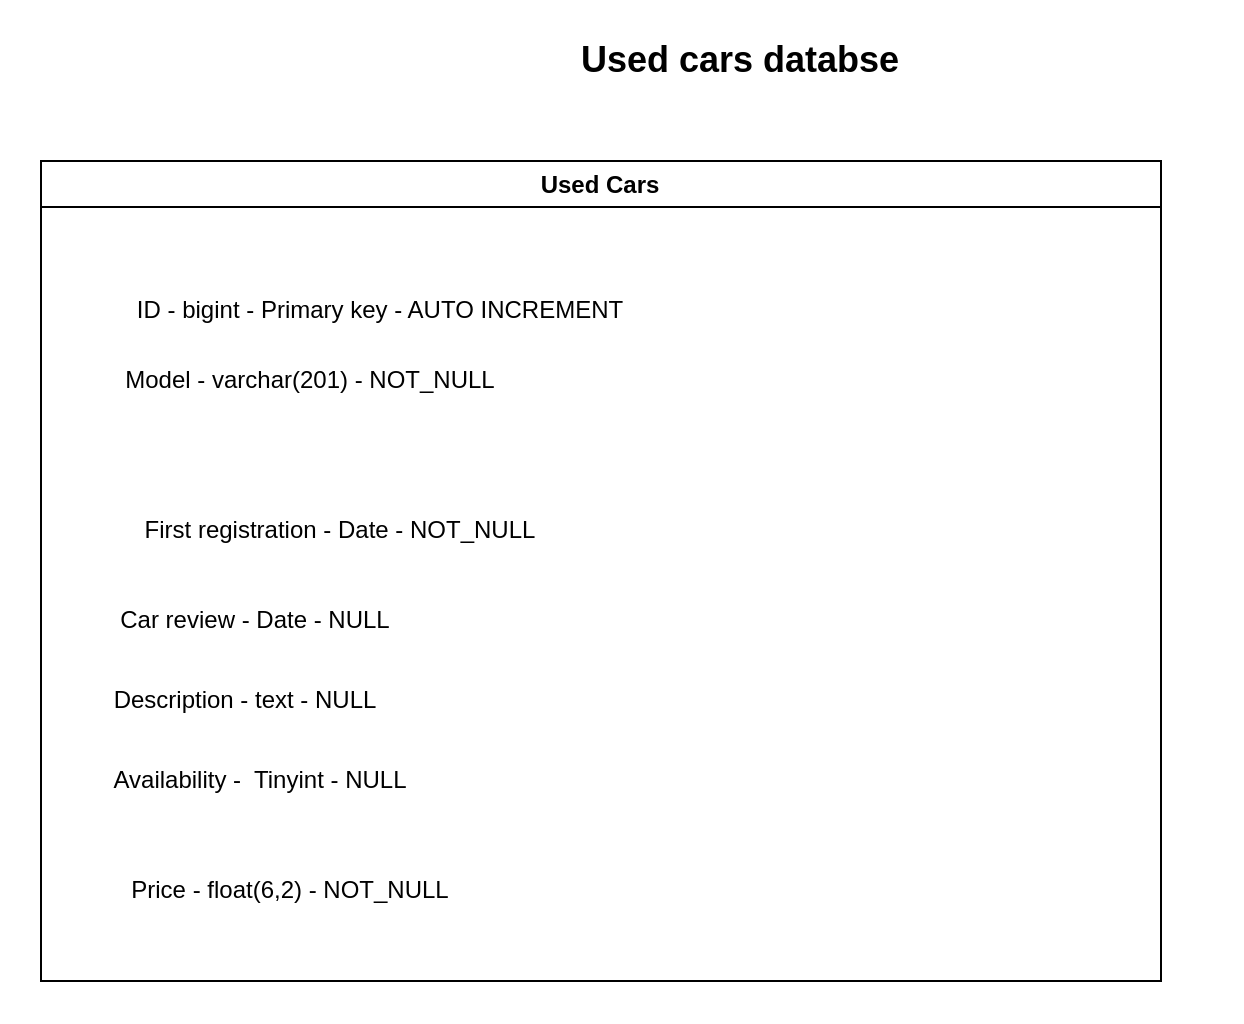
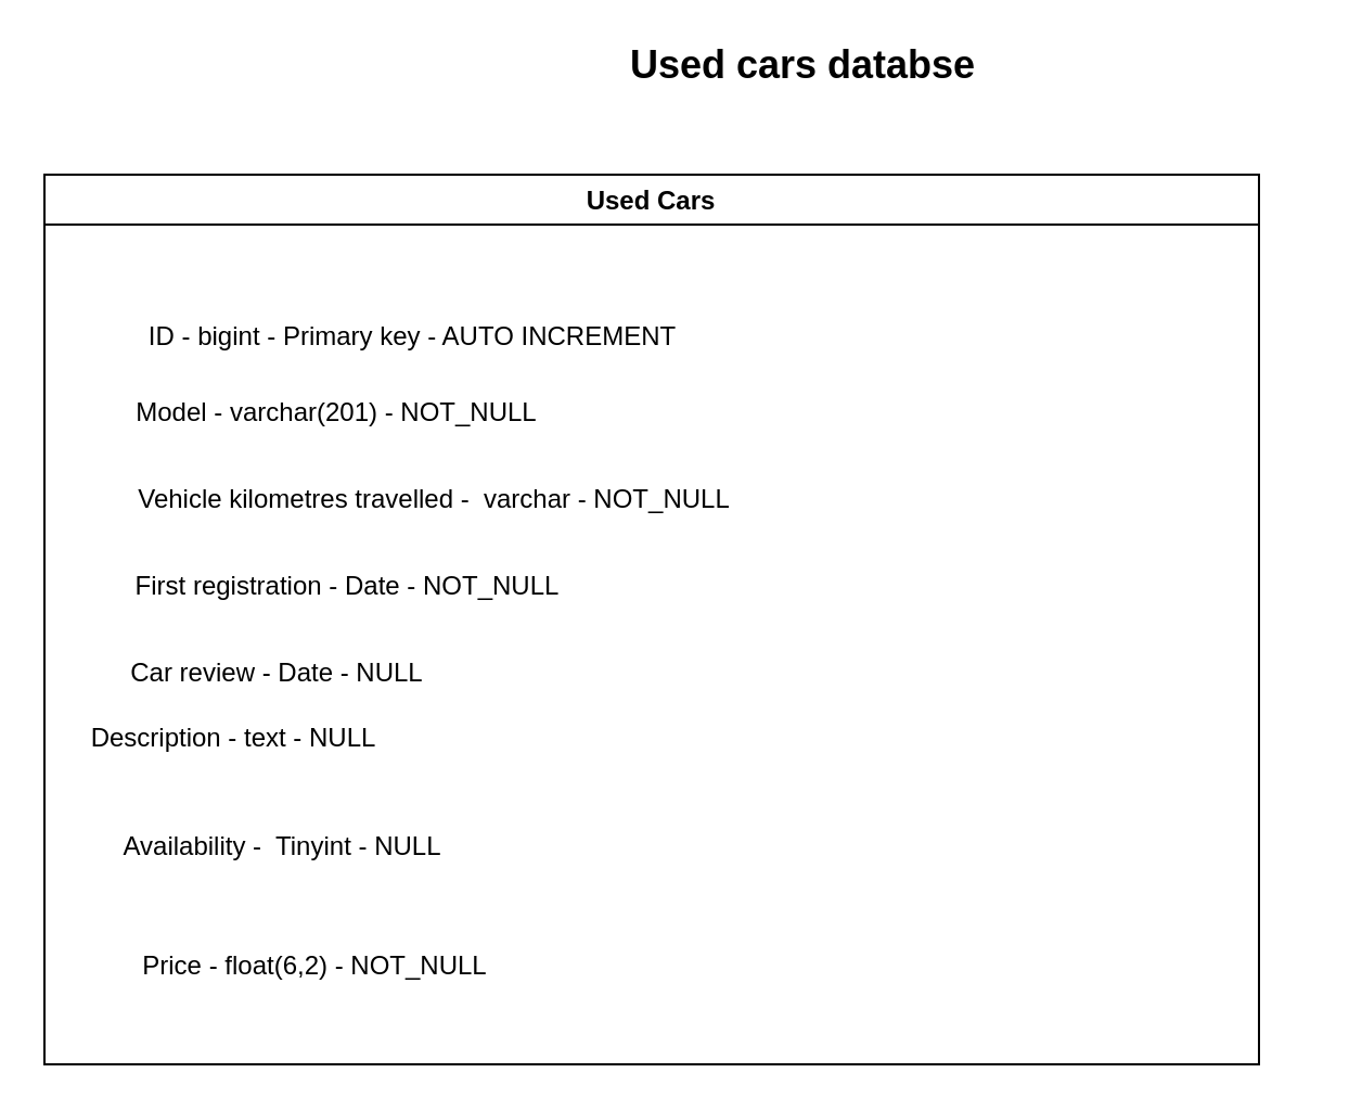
+ <mxCell id="7" value="Vehicle kilometres travelled -&amp;nbsp; varchar - NOT_NULL" style="text;html=1;strokeColor=none;fillColor=none;align=center;verticalAlign=middle;whiteSpace=wrap;rounded=0;" parent="3" vertex="1"><mxGeometry x="40" y="140" width="280" height="20" as="geometry" /></mxCell>
- <mxCell id="12" value="First registration - Date - NOT_NULL" style="text;html=1;strokeColor=none;fillColor=none;align=center;verticalAlign=middle;whiteSpace=wrap;rounded=0;" parent="3" vertex="1"><mxGeometry x="50" y="175" width="200" height="20" as="geometry" /></mxCell>
+ <mxCell id="12" value="First registration - Date - NOT_NULL" style="text;html=1;strokeColor=none;fillColor=none;align=center;verticalAlign=middle;whiteSpace=wrap;rounded=0;" parent="3" vertex="1"><mxGeometry x="40" y="180" width="200" height="20" as="geometry" /></mxCell>
- <mxCell id="11" value="Description - text - NULL" style="text;html=1;strokeColor=none;fillColor=none;align=center;verticalAlign=middle;whiteSpace=wrap;rounded=0;" parent="3" vertex="1"><mxGeometry x="25" y="260" width="155" height="20" as="geometry" /></mxCell>
+ <mxCell id="11" value="Description - text - NULL" style="text;html=1;strokeColor=none;fillColor=none;align=center;verticalAlign=middle;whiteSpace=wrap;rounded=0;" parent="3" vertex="1"><mxGeometry x="10" y="250" width="155" height="20" as="geometry" /></mxCell>
